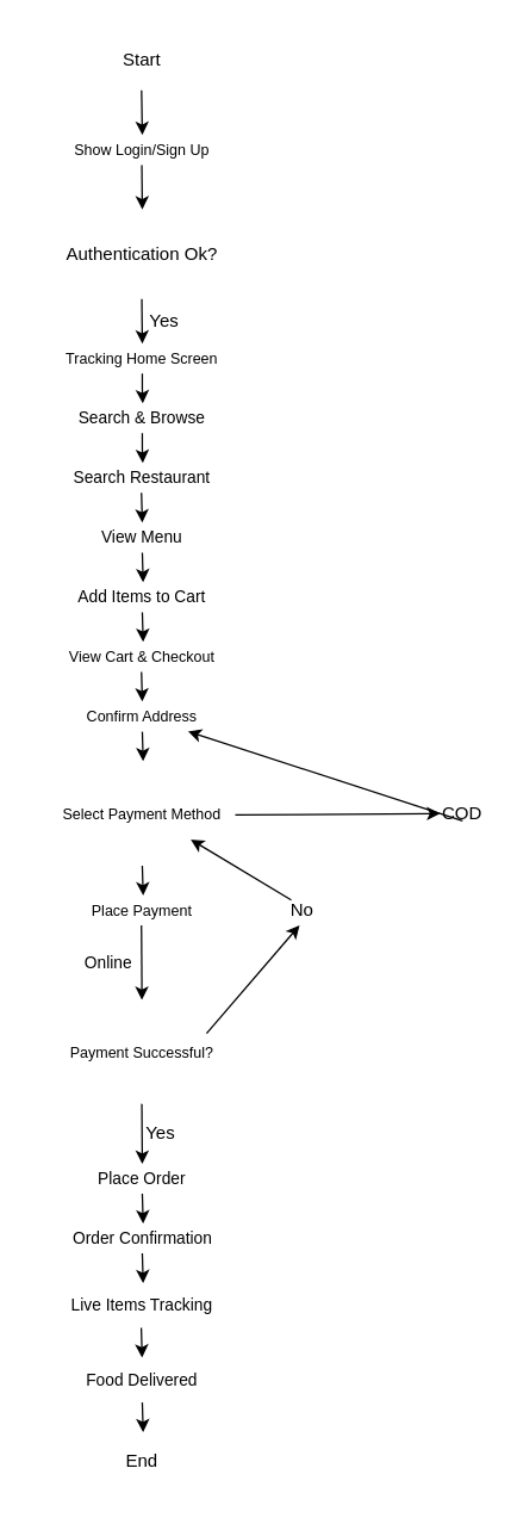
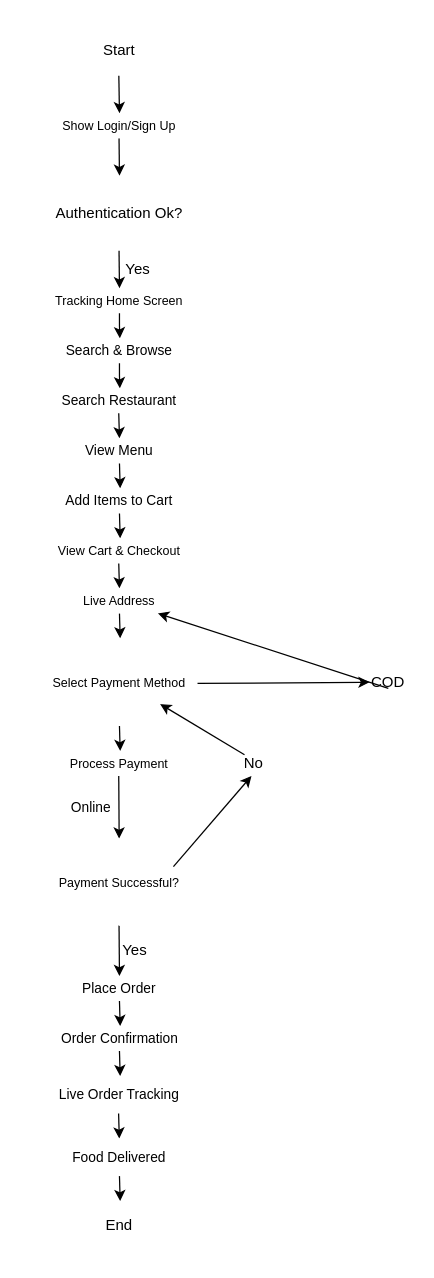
- <mxCell id="22" value="&lt;font style=&quot;&quot;&gt;&lt;font style=&quot;font-size: 10px; color: light-dark(rgb(0, 0, 0), rgb(0, 0, 0));&quot;&gt;Confirm Address&lt;/font&gt;&lt;/font&gt;" style="rounded=0;whiteSpace=wrap;html=1;fillColor=light-dark(#FFFFFF,#00CC00);strokeColor=none;" vertex="1" parent="1"><mxGeometry x="45" y="470" width="100" height="20" as="geometry" /></mxCell>
+ <mxCell id="22" value="&lt;font style=&quot;&quot;&gt;&lt;font style=&quot;font-size: 10px; color: light-dark(rgb(0, 0, 0), rgb(0, 0, 0));&quot;&gt;Live Address&lt;/font&gt;&lt;/font&gt;" style="rounded=0;whiteSpace=wrap;html=1;fillColor=light-dark(#FFFFFF,#00CC00);strokeColor=none;" vertex="1" parent="1"><mxGeometry x="45" y="470" width="100" height="20" as="geometry" /></mxCell>
- <mxCell id="26" value="&lt;span style=&quot;font-size: 10px;&quot;&gt;&lt;font style=&quot;color: light-dark(rgb(0, 0, 0), rgb(0, 0, 0));&quot;&gt;Place Payment&lt;/font&gt;&lt;/span&gt;" style="rounded=0;whiteSpace=wrap;html=1;fillColor=light-dark(#FFFFFF,#00CC00);strokeColor=none;" vertex="1" parent="1"><mxGeometry x="45" y="600" width="100" height="20" as="geometry" /></mxCell>
+ <mxCell id="26" value="&lt;span style=&quot;font-size: 10px;&quot;&gt;&lt;font style=&quot;color: light-dark(rgb(0, 0, 0), rgb(0, 0, 0));&quot;&gt;Process Payment&lt;/font&gt;&lt;/span&gt;" style="rounded=0;whiteSpace=wrap;html=1;fillColor=light-dark(#FFFFFF,#00CC00);strokeColor=none;" vertex="1" parent="1"><mxGeometry x="45" y="600" width="100" height="20" as="geometry" /></mxCell>
- <mxCell id="42" value="&lt;font style=&quot;font-size: 11px; color: light-dark(rgb(0, 0, 0), rgb(0, 0, 0));&quot;&gt;Live Items Tracking&lt;/font&gt;" style="rounded=0;whiteSpace=wrap;html=1;strokeColor=none;fillColor=light-dark(#FFFFFF,#00CC00);" vertex="1" parent="1"><mxGeometry x="35" y="860" width="120" height="30" as="geometry" /></mxCell>
+ <mxCell id="42" value="&lt;font style=&quot;font-size: 11px; color: light-dark(rgb(0, 0, 0), rgb(0, 0, 0));&quot;&gt;Live Order Tracking&lt;/font&gt;" style="rounded=0;whiteSpace=wrap;html=1;strokeColor=none;fillColor=light-dark(#FFFFFF,#00CC00);" vertex="1" parent="1"><mxGeometry x="35" y="860" width="120" height="30" as="geometry" /></mxCell>
